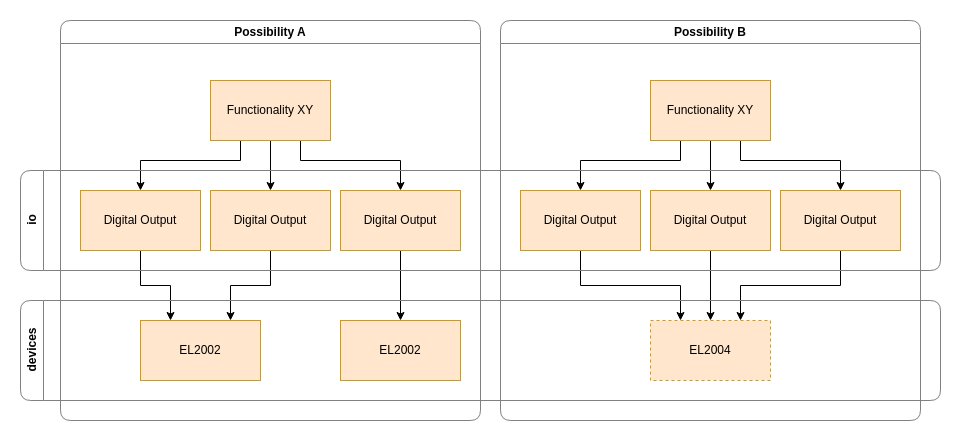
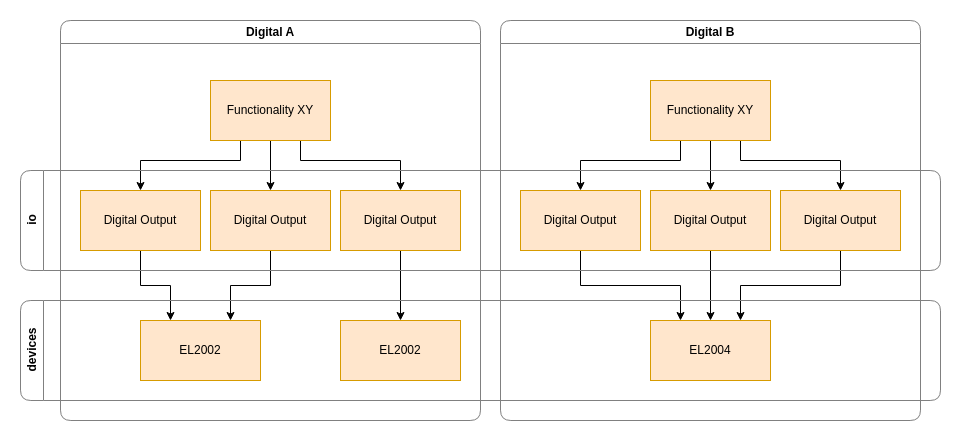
- <mxCell id="25" value="Possibility A" style="swimlane;whiteSpace=wrap;html=1;strokeColor=#808080;rounded=1;" vertex="1" parent="1"><mxGeometry x="60" y="20" width="420" height="400" as="geometry" /></mxCell>
+ <mxCell id="25" value="Digital A" style="swimlane;whiteSpace=wrap;html=1;strokeColor=#808080;rounded=1;" vertex="1" parent="1"><mxGeometry x="60" y="20" width="420" height="400" as="geometry" /></mxCell>
- <mxCell id="26" value="Possibility B" style="swimlane;whiteSpace=wrap;html=1;strokeColor=#808080;rounded=1;" vertex="1" parent="1"><mxGeometry x="500" y="20" width="420" height="400" as="geometry" /></mxCell>
+ <mxCell id="26" value="Digital B" style="swimlane;whiteSpace=wrap;html=1;strokeColor=#808080;rounded=1;" vertex="1" parent="1"><mxGeometry x="500" y="20" width="420" height="400" as="geometry" /></mxCell>
- <mxCell id="20" value="EL2004" style="rounded=0;whiteSpace=wrap;html=1;fillColor=#ffe6cc;strokeColor=#d79b00;dashed=1;" vertex="1" parent="1"><mxGeometry x="650" y="320" width="120" height="60" as="geometry" /></mxCell>
+ <mxCell id="20" value="EL2004" style="rounded=0;whiteSpace=wrap;html=1;fillColor=#ffe6cc;strokeColor=#d79b00;" vertex="1" parent="1"><mxGeometry x="650" y="320" width="120" height="60" as="geometry" /></mxCell>
